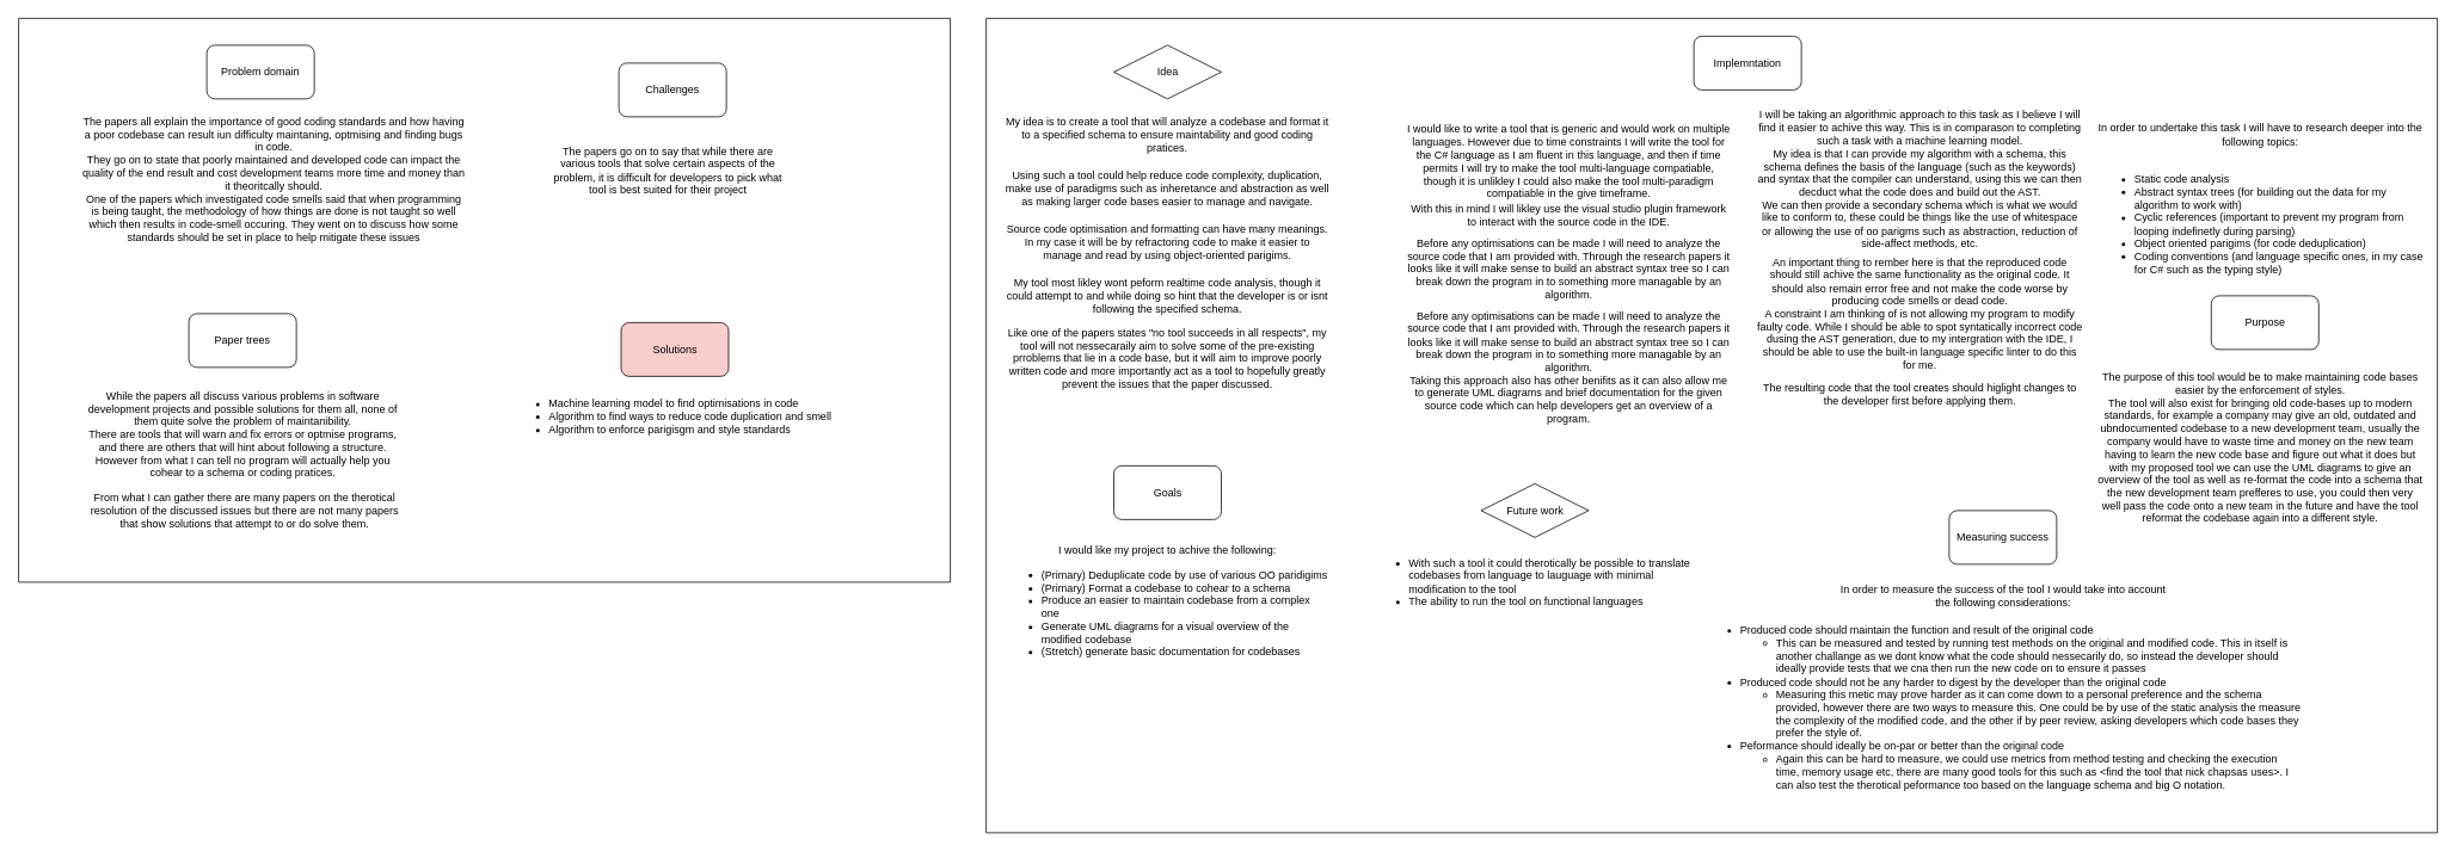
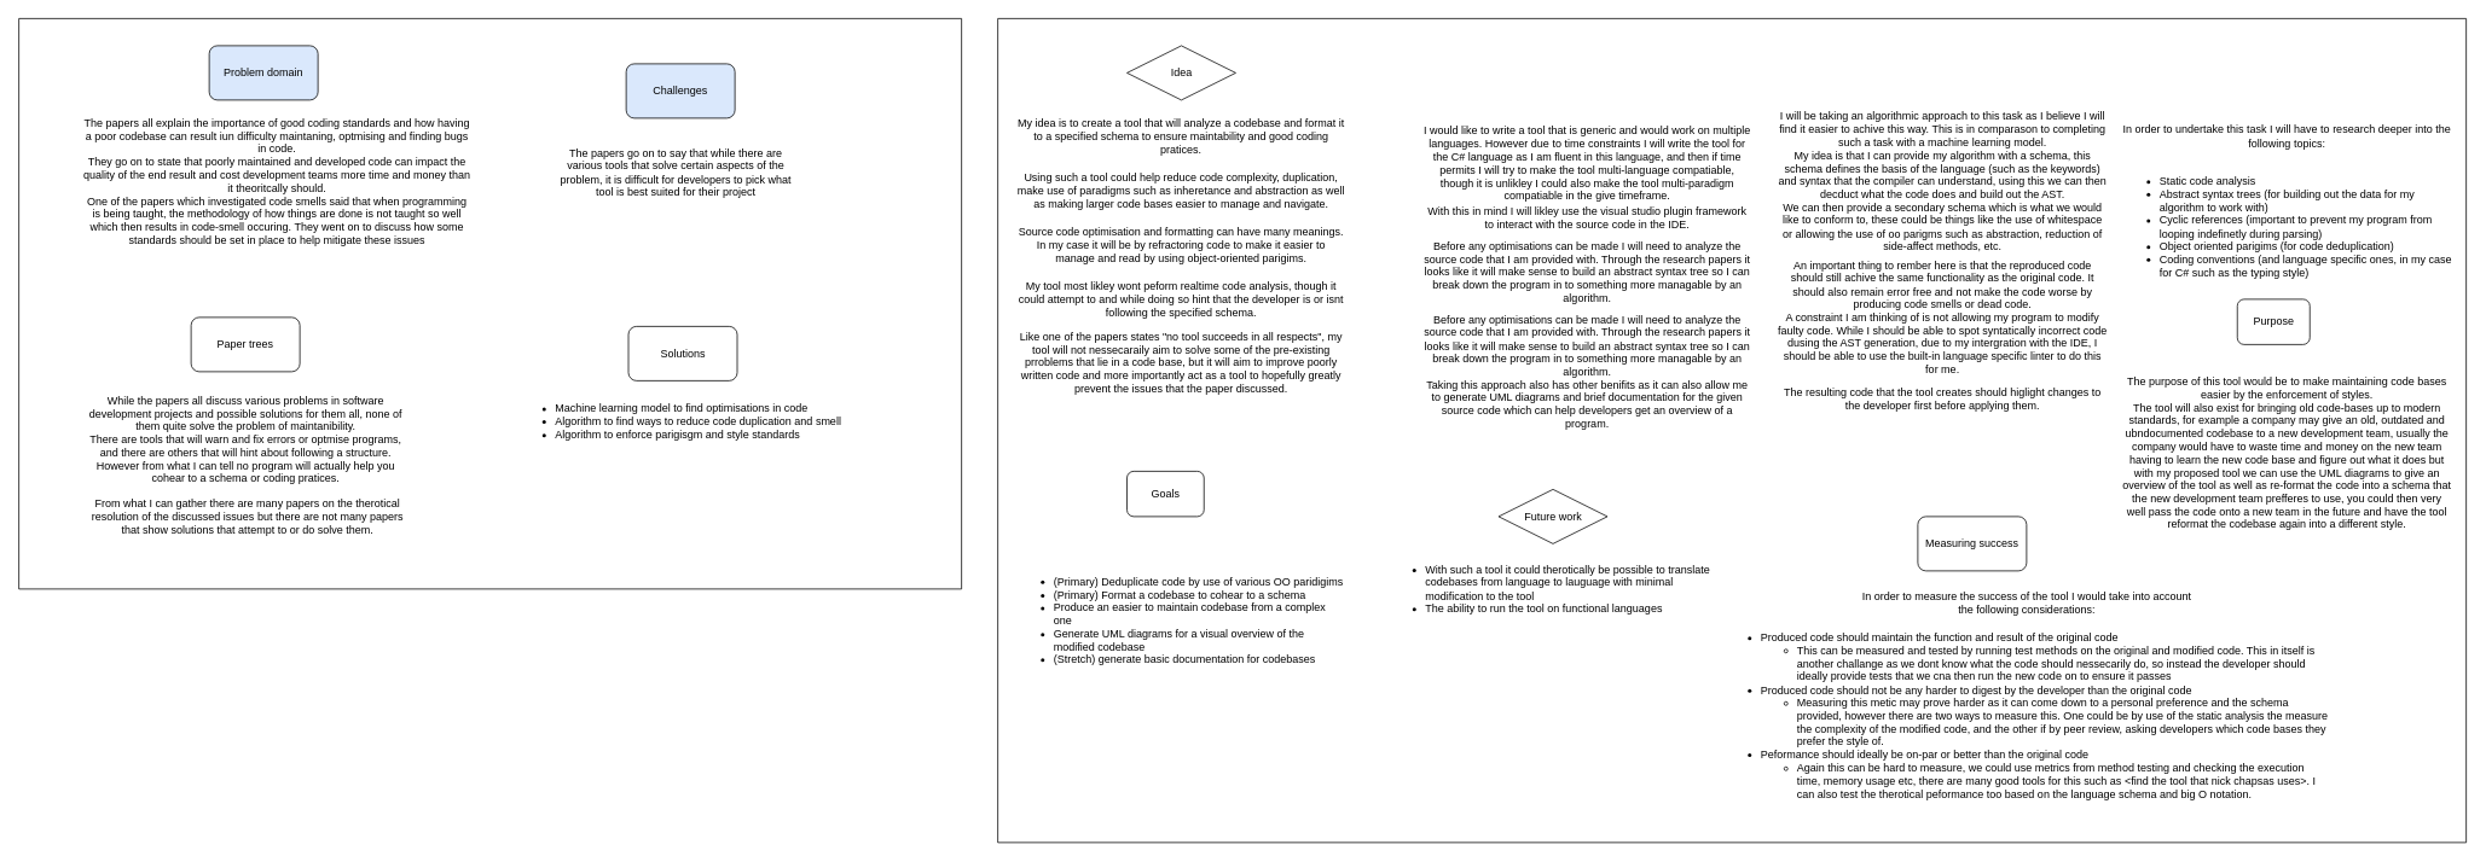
- <mxCell id="16" value="Implemntation" style="rounded=1;whiteSpace=wrap;html=1;" vertex="1" parent="12"><mxGeometry x="790" y="20" width="120" height="60" as="geometry" /></mxCell>
- <mxCell id="4" value="Problem domain" style="rounded=1;whiteSpace=wrap;html=1;" vertex="1" parent="2"><mxGeometry x="210" y="30" width="120" height="60" as="geometry" /></mxCell>
+ <mxCell id="4" value="Problem domain" style="rounded=1;whiteSpace=wrap;html=1;fillColor=#dae8fc;" vertex="1" parent="2"><mxGeometry x="210" y="30" width="120" height="60" as="geometry" /></mxCell>
- <mxCell id="8" value="Challenges" style="rounded=1;whiteSpace=wrap;html=1;" vertex="1" parent="2"><mxGeometry x="670" y="50" width="120" height="60" as="geometry" /></mxCell>
+ <mxCell id="8" value="Challenges" style="rounded=1;whiteSpace=wrap;html=1;fillColor=#dae8fc;" vertex="1" parent="2"><mxGeometry x="670" y="50" width="120" height="60" as="geometry" /></mxCell>
- <mxCell id="36" value="Purpose" style="rounded=1;whiteSpace=wrap;html=1;" vertex="1" parent="12"><mxGeometry x="1367.5" y="310" width="120" height="60" as="geometry" /></mxCell>
+ <mxCell id="36" value="Purpose" style="rounded=1;whiteSpace=wrap;html=1;" vertex="1" parent="12"><mxGeometry x="1367.5" y="310" width="80" height="50" as="geometry" /></mxCell>
- <mxCell id="3" value="Solutions" style="rounded=1;whiteSpace=wrap;html=1;fillColor=#f8cecc;" vertex="1" parent="2"><mxGeometry x="672.5" y="340" width="120" height="60" as="geometry" /></mxCell>
+ <mxCell id="3" value="Solutions" style="rounded=1;whiteSpace=wrap;html=1;" vertex="1" parent="2"><mxGeometry x="672.5" y="340" width="120" height="60" as="geometry" /></mxCell>
- <mxCell id="28" value="Goals" style="rounded=1;whiteSpace=wrap;html=1;" vertex="1" parent="12"><mxGeometry x="142.5" y="500" width="120" height="60" as="geometry" /></mxCell>
+ <mxCell id="28" value="Goals" style="rounded=1;whiteSpace=wrap;html=1;" vertex="1" parent="12"><mxGeometry x="142.5" y="500" width="85" height="50" as="geometry" /></mxCell>
- <mxCell id="27" value="Measuring success" style="rounded=1;whiteSpace=wrap;html=1;" vertex="1" parent="12"><mxGeometry x="1075" y="550" width="120" height="60" as="geometry" /></mxCell>
+ <mxCell id="27" value="Measuring success" style="rounded=1;whiteSpace=wrap;html=1;" vertex="1" parent="12"><mxGeometry x="1015" y="550" width="120" height="60" as="geometry" /></mxCell>
- <mxCell id="29" value="I would like my project to achive the following:" style="text;html=1;strokeColor=none;fillColor=none;align=center;verticalAlign=middle;whiteSpace=wrap;rounded=0;" vertex="1" parent="12"><mxGeometry x="20" y="580" width="365" height="30" as="geometry" /></mxCell>
